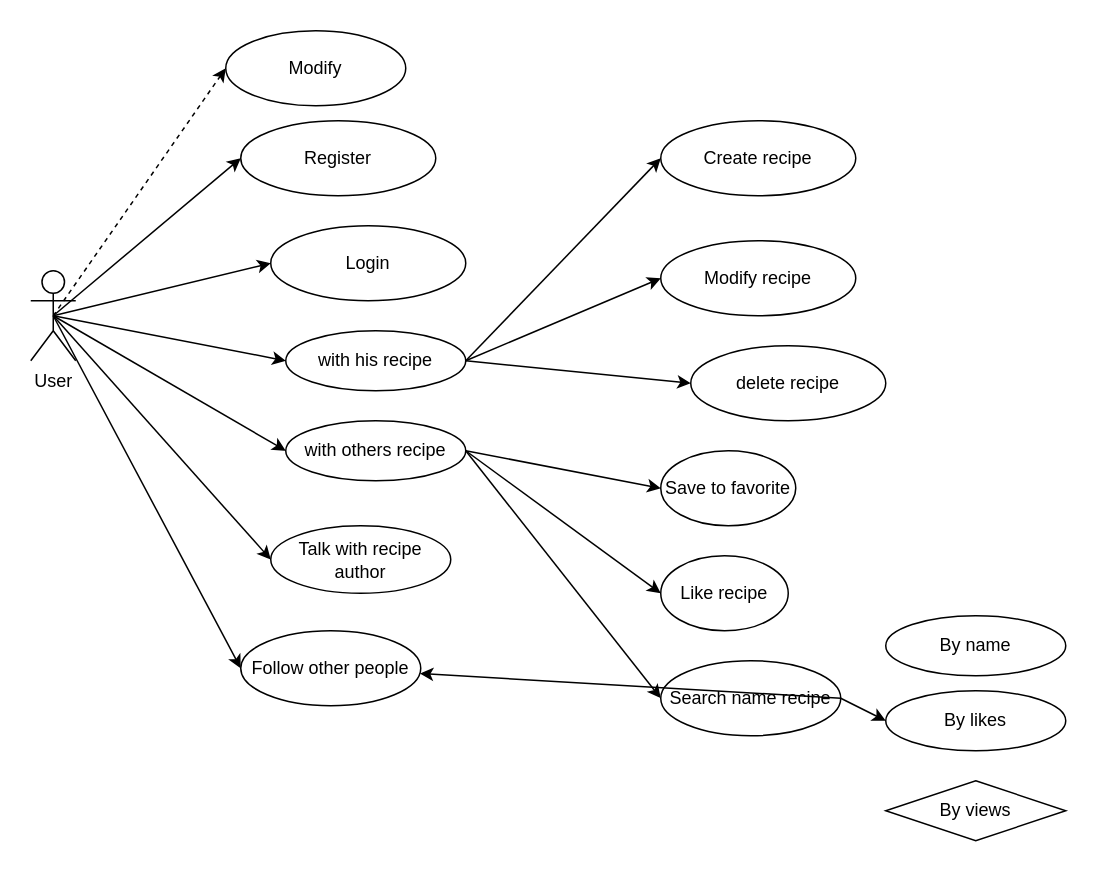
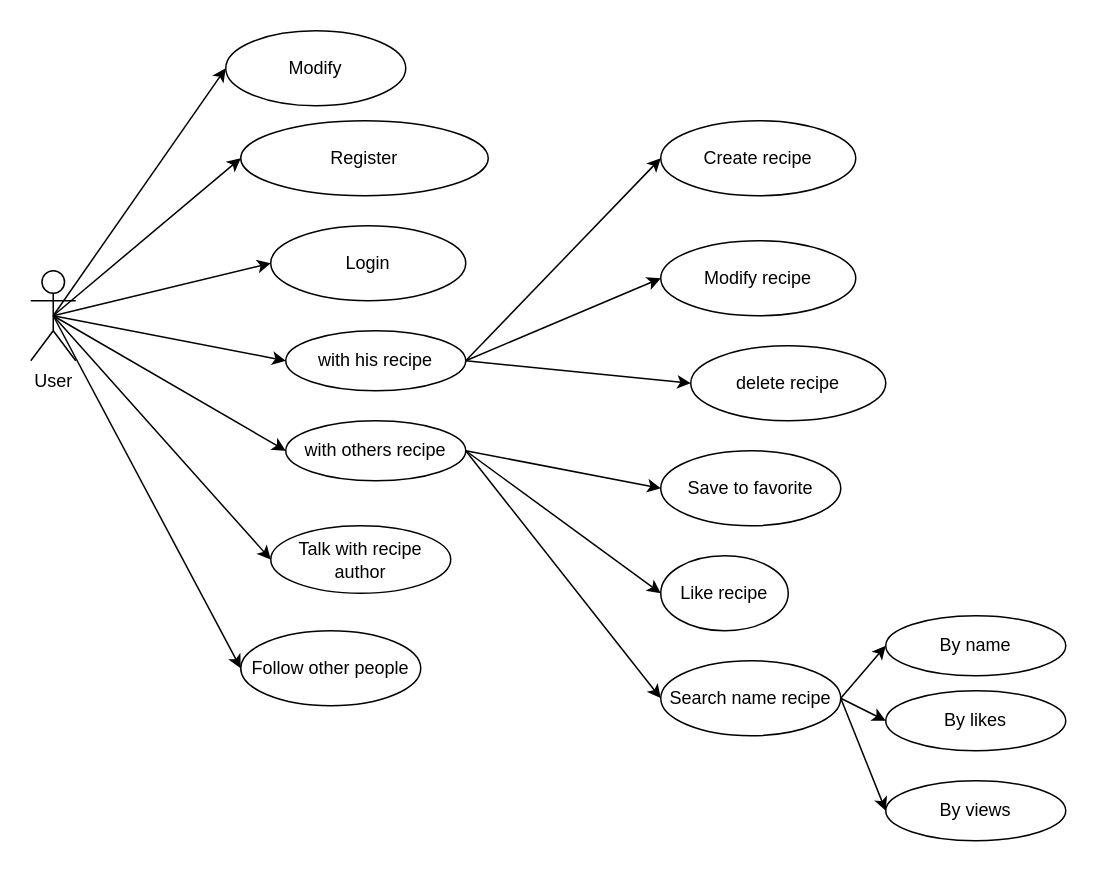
- <mxCell id="3" value="Register" style="ellipse;whiteSpace=wrap;html=1;" vertex="1" parent="1"><mxGeometry x="160" y="80" width="130" height="50" as="geometry" /></mxCell>
+ <mxCell id="3" value="Register" style="ellipse;whiteSpace=wrap;html=1;" vertex="1" parent="1"><mxGeometry x="160" y="80" width="165" height="50" as="geometry" /></mxCell>
- <mxCell id="29" value="" style="endArrow=classic;html=1;rounded=0;entryX=0;entryY=0.5;entryDx=0;entryDy=0;exitX=0.5;exitY=0.5;exitDx=0;exitDy=0;exitPerimeter=0;dashed=1;" edge="1" parent="1" source="2" target="25"><mxGeometry width="50" height="50" relative="1" as="geometry"><mxPoint x="45" y="220" as="sourcePoint" /><mxPoint x="170" y="115" as="targetPoint" /></mxGeometry></mxCell>
+ <mxCell id="29" value="" style="endArrow=classic;html=1;rounded=0;entryX=0;entryY=0.5;entryDx=0;entryDy=0;exitX=0.5;exitY=0.5;exitDx=0;exitDy=0;exitPerimeter=0;" edge="1" parent="1" source="2" target="25"><mxGeometry width="50" height="50" relative="1" as="geometry"><mxPoint x="45" y="220" as="sourcePoint" /><mxPoint x="170" y="115" as="targetPoint" /></mxGeometry></mxCell>
- <mxCell id="10" value="Save to favorite" style="ellipse;whiteSpace=wrap;html=1;" vertex="1" parent="1"><mxGeometry x="440" y="300" width="90" height="50" as="geometry" /></mxCell>
+ <mxCell id="10" value="Save to favorite" style="ellipse;whiteSpace=wrap;html=1;" vertex="1" parent="1"><mxGeometry x="440" y="300" width="120" height="50" as="geometry" /></mxCell>
+ <mxCell id="22" value="" style="endArrow=classic;html=1;rounded=0;exitX=1;exitY=0.5;exitDx=0;exitDy=0;entryX=0;entryY=0.5;entryDx=0;entryDy=0;" edge="1" parent="1" source="18" target="19"><mxGeometry width="50" height="50" relative="1" as="geometry"><mxPoint x="510" y="590" as="sourcePoint" /><mxPoint x="560" y="540" as="targetPoint" /></mxGeometry></mxCell>
- <mxCell id="24" value="" style="endArrow=classic;html=1;rounded=0;exitX=1;exitY=0.5;exitDx=0;exitDy=0;" edge="1" parent="1" source="18" target="27"><mxGeometry width="50" height="50" relative="1" as="geometry"><mxPoint x="570" y="475" as="sourcePoint" /><mxPoint x="600" y="490" as="targetPoint" /></mxGeometry></mxCell>
+ <mxCell id="24" value="" style="endArrow=classic;html=1;rounded=0;exitX=1;exitY=0.5;exitDx=0;exitDy=0;entryX=0;entryY=0.5;entryDx=0;entryDy=0;" edge="1" parent="1" source="18" target="21"><mxGeometry width="50" height="50" relative="1" as="geometry"><mxPoint x="570" y="475" as="sourcePoint" /><mxPoint x="600" y="490" as="targetPoint" /></mxGeometry></mxCell>
- <mxCell id="21" value="By views" style="rhombus;whiteSpace=wrap;html=1;" vertex="1" parent="1"><mxGeometry x="590" y="520" width="120" height="40" as="geometry" /></mxCell>
+ <mxCell id="21" value="By views" style="ellipse;whiteSpace=wrap;html=1;" vertex="1" parent="1"><mxGeometry x="590" y="520" width="120" height="40" as="geometry" /></mxCell>
